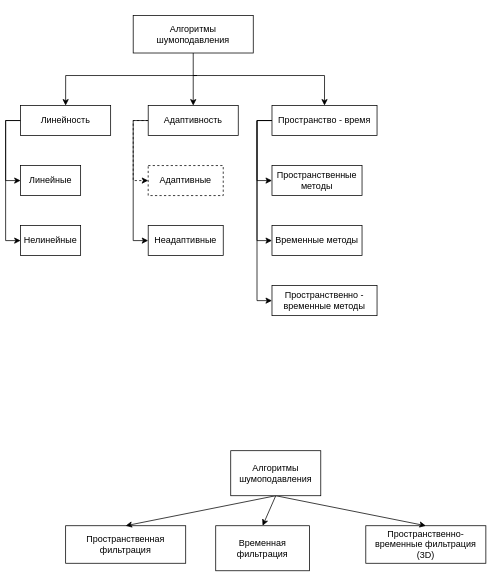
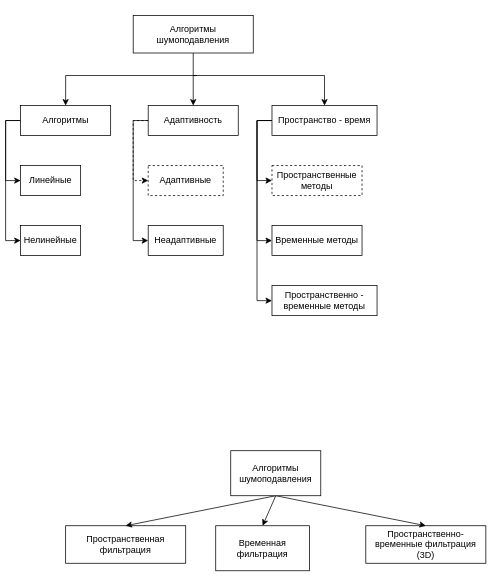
- <mxCell id="17" value="Линейность" style="rounded=0;whiteSpace=wrap;html=1;" parent="1" vertex="1"><mxGeometry x="20.97" y="140" width="120" height="40" as="geometry" /></mxCell>
+ <mxCell id="17" value="Алгоритмы" style="rounded=0;whiteSpace=wrap;html=1;" parent="1" vertex="1"><mxGeometry x="20.97" y="140" width="120" height="40" as="geometry" /></mxCell>
- <mxCell id="26" value="Пространственные методы" style="whiteSpace=wrap;html=1;" vertex="1" parent="1"><mxGeometry x="355.97" y="220" width="120" height="40" as="geometry" /></mxCell>
+ <mxCell id="26" value="Пространственные методы" style="whiteSpace=wrap;html=1;dashed=1;" vertex="1" parent="1"><mxGeometry x="355.97" y="220" width="120" height="40" as="geometry" /></mxCell>
